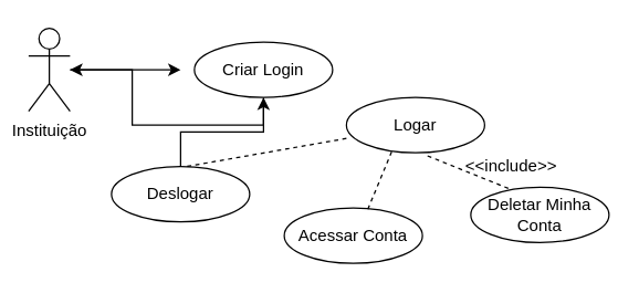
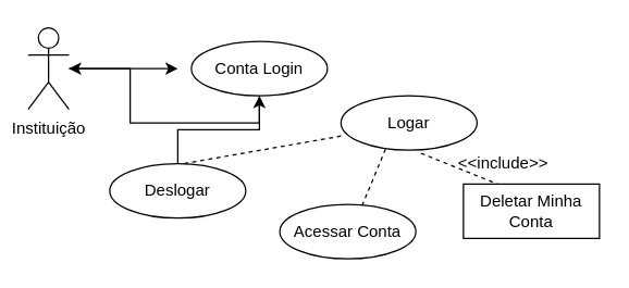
- <mxCell id="5" value="&lt;font style=&quot;vertical-align: inherit;&quot;&gt;&lt;font style=&quot;vertical-align: inherit;&quot;&gt;Criar Login&lt;/font&gt;&lt;/font&gt;" style="ellipse;whiteSpace=wrap;html=1;" vertex="1" parent="1"><mxGeometry x="140" y="30" width="100" height="40" as="geometry" /></mxCell>
+ <mxCell id="5" value="&lt;font style=&quot;vertical-align: inherit;&quot;&gt;&lt;font style=&quot;vertical-align: inherit;&quot;&gt;Conta Login&lt;/font&gt;&lt;/font&gt;" style="ellipse;whiteSpace=wrap;html=1;" vertex="1" parent="1"><mxGeometry x="140" y="30" width="100" height="40" as="geometry" /></mxCell>
- <mxCell id="10" value="&lt;font style=&quot;vertical-align: inherit;&quot;&gt;&lt;font style=&quot;vertical-align: inherit;&quot;&gt;&lt;font style=&quot;vertical-align: inherit;&quot;&gt;&lt;font style=&quot;vertical-align: inherit;&quot;&gt;&lt;font style=&quot;vertical-align: inherit;&quot;&gt;&lt;font style=&quot;vertical-align: inherit;&quot;&gt;Deletar Minha Conta&lt;/font&gt;&lt;/font&gt;&lt;/font&gt;&lt;/font&gt;&lt;/font&gt;&lt;/font&gt;" style="ellipse;whiteSpace=wrap;html=1;" vertex="1" parent="1"><mxGeometry x="340" y="135" width="100" height="40" as="geometry" /></mxCell>
+ <mxCell id="10" value="&lt;font style=&quot;vertical-align: inherit;&quot;&gt;&lt;font style=&quot;vertical-align: inherit;&quot;&gt;&lt;font style=&quot;vertical-align: inherit;&quot;&gt;&lt;font style=&quot;vertical-align: inherit;&quot;&gt;&lt;font style=&quot;vertical-align: inherit;&quot;&gt;&lt;font style=&quot;vertical-align: inherit;&quot;&gt;Deletar Minha Conta&lt;/font&gt;&lt;/font&gt;&lt;/font&gt;&lt;/font&gt;&lt;/font&gt;&lt;/font&gt;" style="whiteSpace=wrap;html=1;rounded=0;" vertex="1" parent="1"><mxGeometry x="340" y="135" width="100" height="40" as="geometry" /></mxCell>
